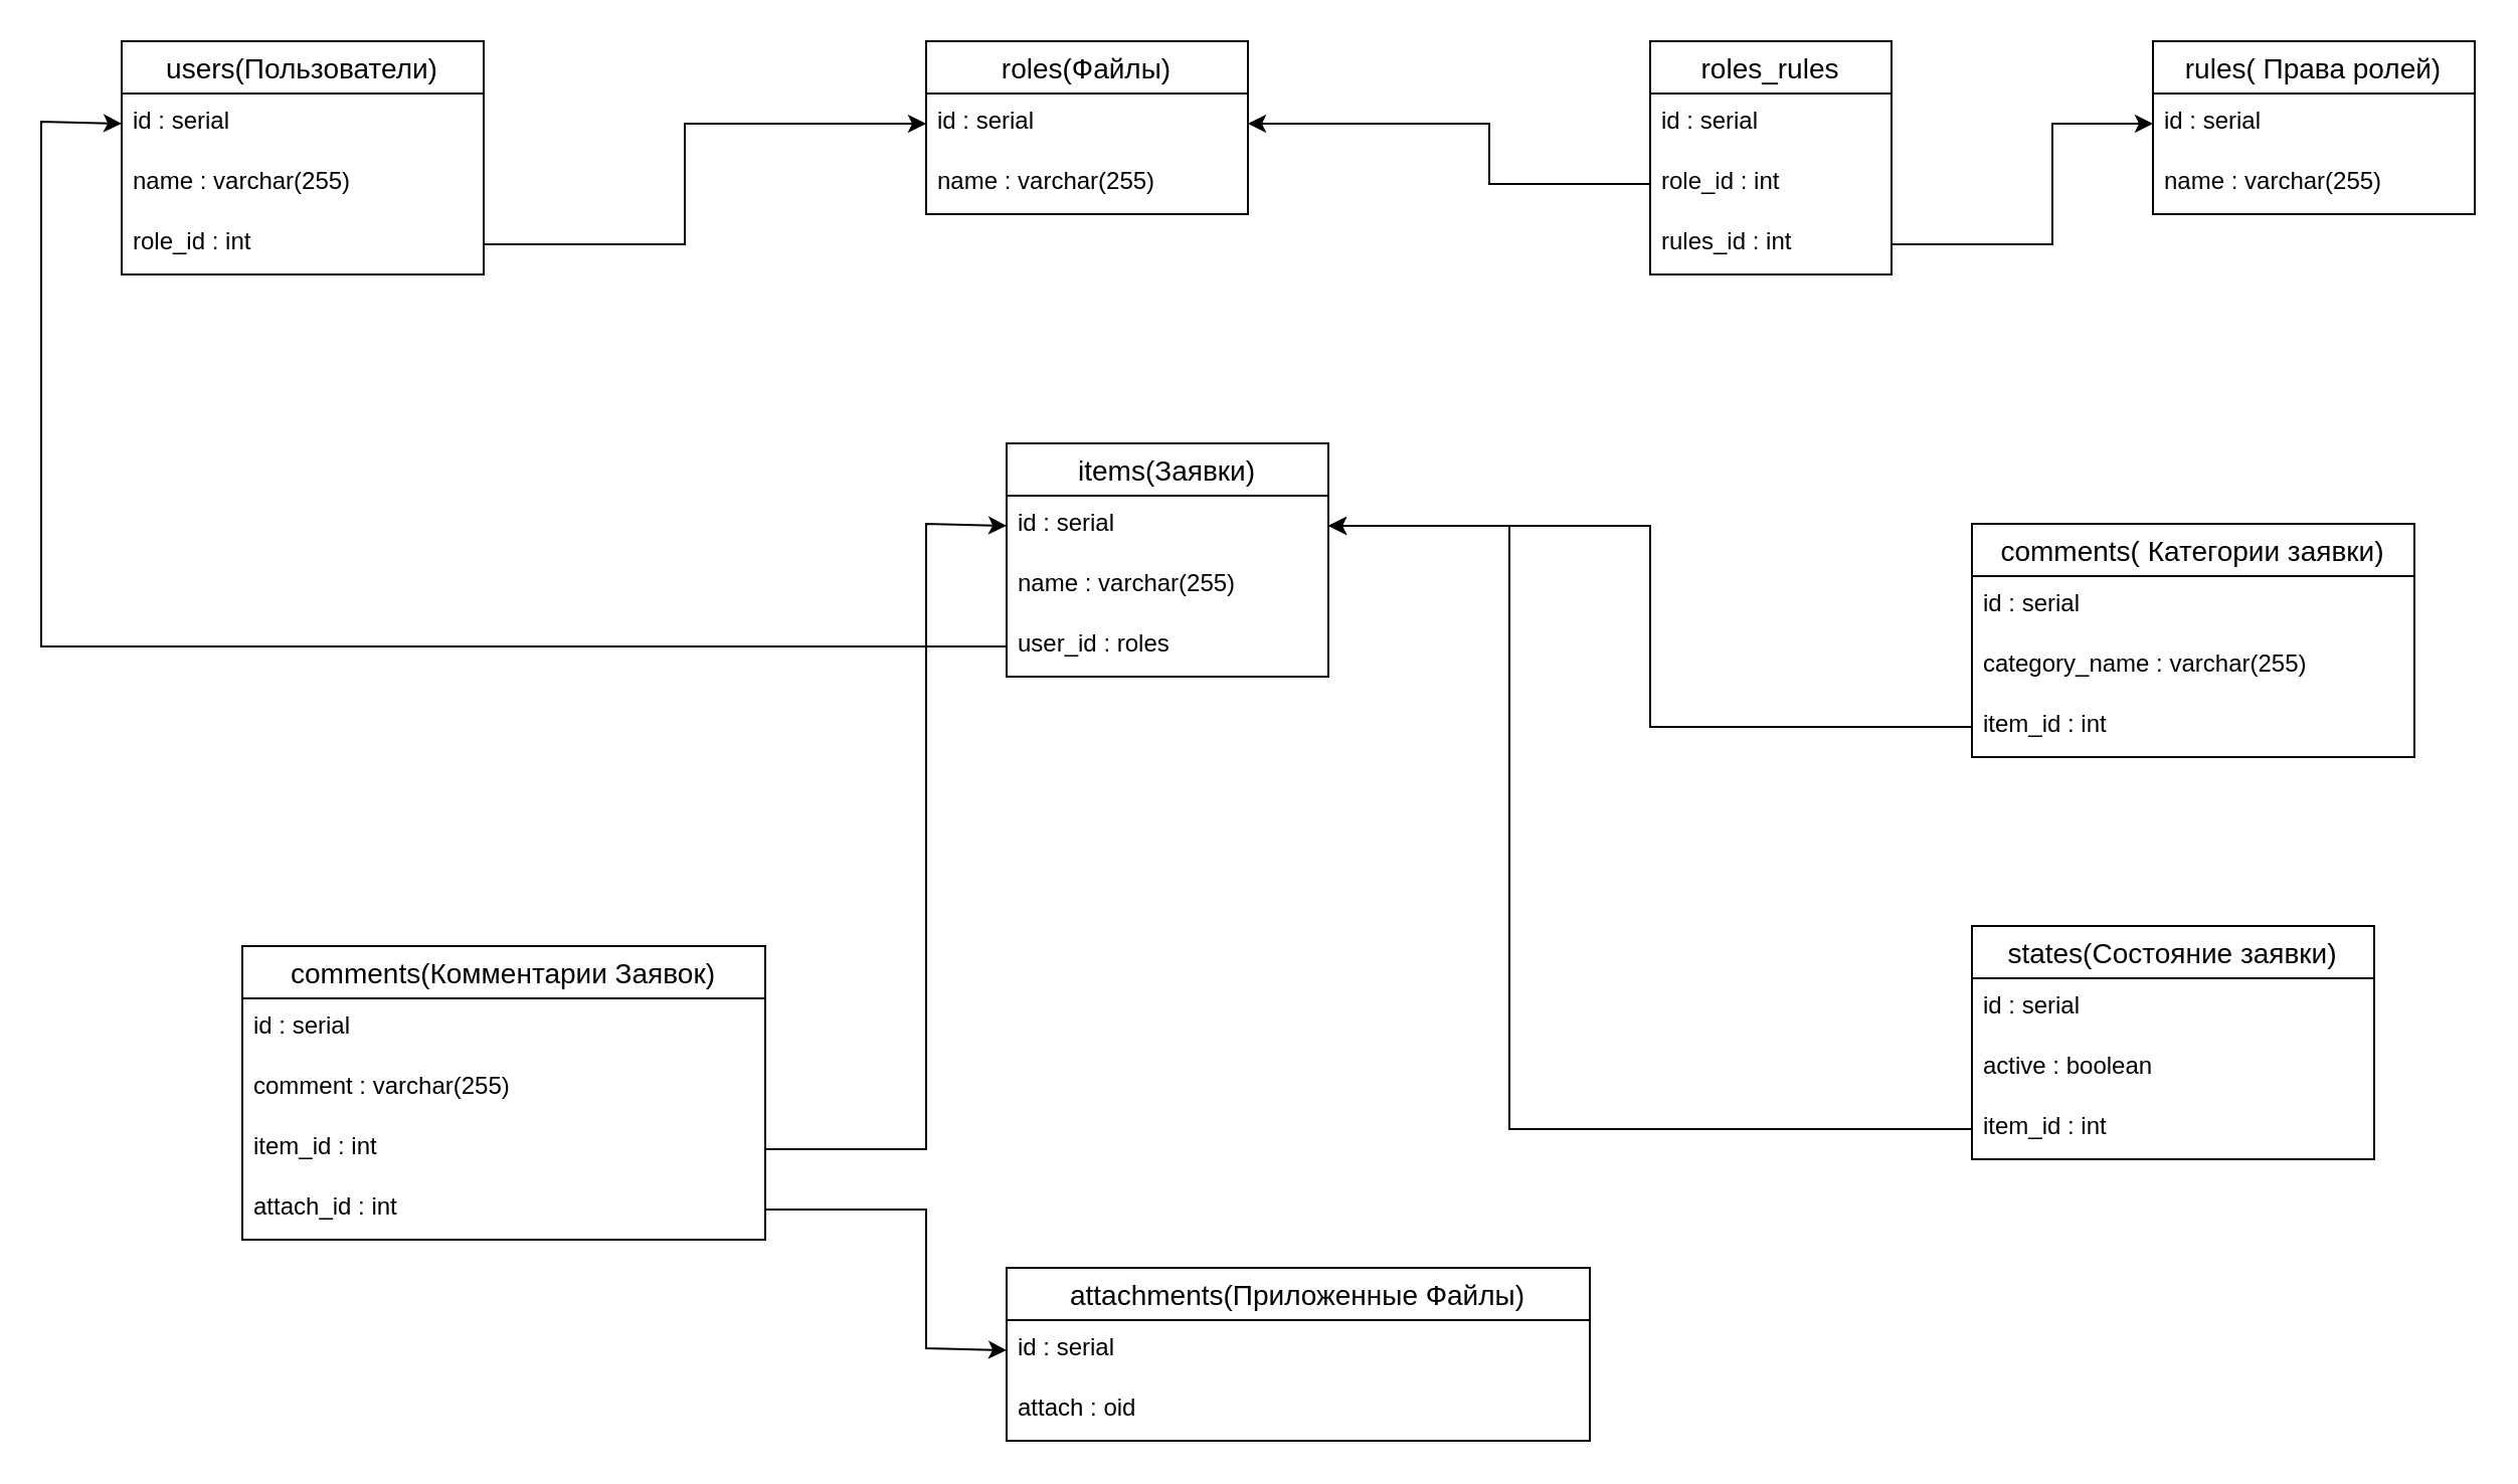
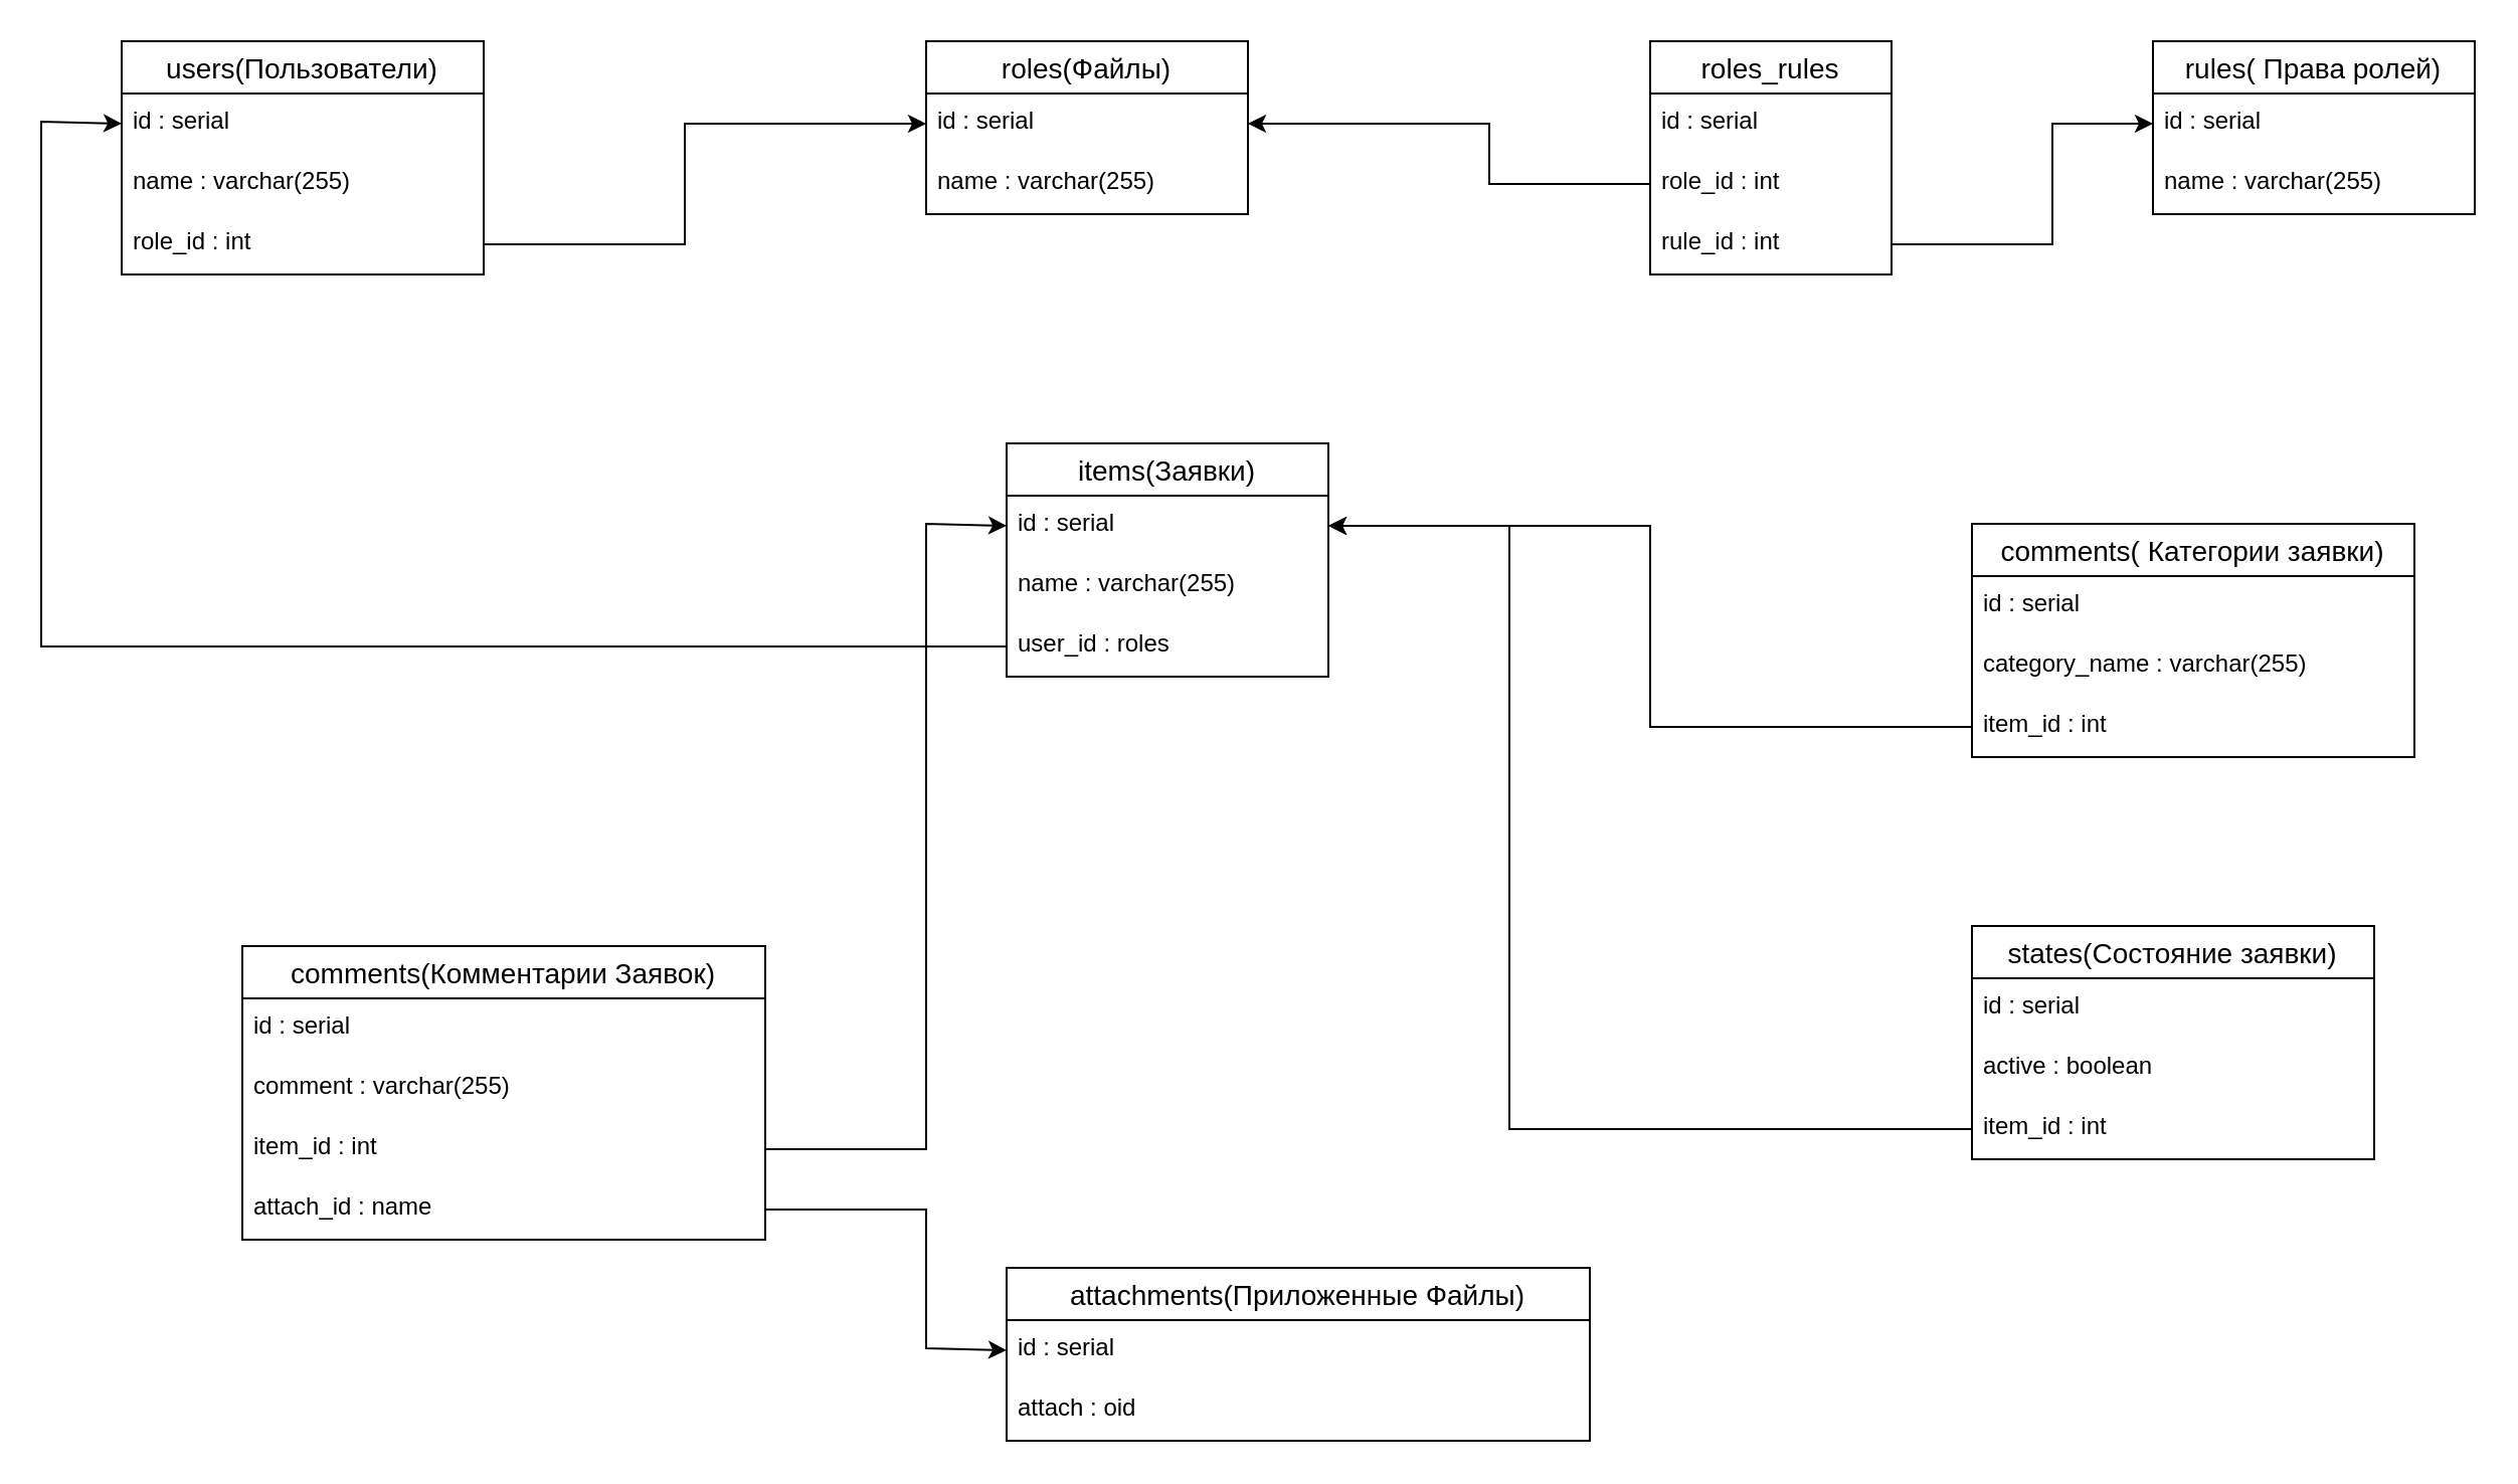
- <mxCell id="36" value="rules_id : int" style="text;strokeColor=none;fillColor=none;spacingLeft=4;spacingRight=4;overflow=hidden;rotatable=0;points=[[0,0.5],[1,0.5]];portConstraint=eastwest;fontSize=12;" vertex="1" parent="33"><mxGeometry y="86" width="120" height="30" as="geometry" /></mxCell>
+ <mxCell id="36" value="rule_id : int" style="text;strokeColor=none;fillColor=none;spacingLeft=4;spacingRight=4;overflow=hidden;rotatable=0;points=[[0,0.5],[1,0.5]];portConstraint=eastwest;fontSize=12;" vertex="1" parent="33"><mxGeometry y="86" width="120" height="30" as="geometry" /></mxCell>
- <mxCell id="20" value="attach_id : int" style="text;strokeColor=none;fillColor=none;spacingLeft=4;spacingRight=4;overflow=hidden;rotatable=0;points=[[0,0.5],[1,0.5]];portConstraint=eastwest;fontSize=12;" vertex="1" parent="16"><mxGeometry y="116" width="260" height="30" as="geometry" /></mxCell>
+ <mxCell id="20" value="attach_id : name" style="text;strokeColor=none;fillColor=none;spacingLeft=4;spacingRight=4;overflow=hidden;rotatable=0;points=[[0,0.5],[1,0.5]];portConstraint=eastwest;fontSize=12;" vertex="1" parent="16"><mxGeometry y="116" width="260" height="30" as="geometry" /></mxCell>
